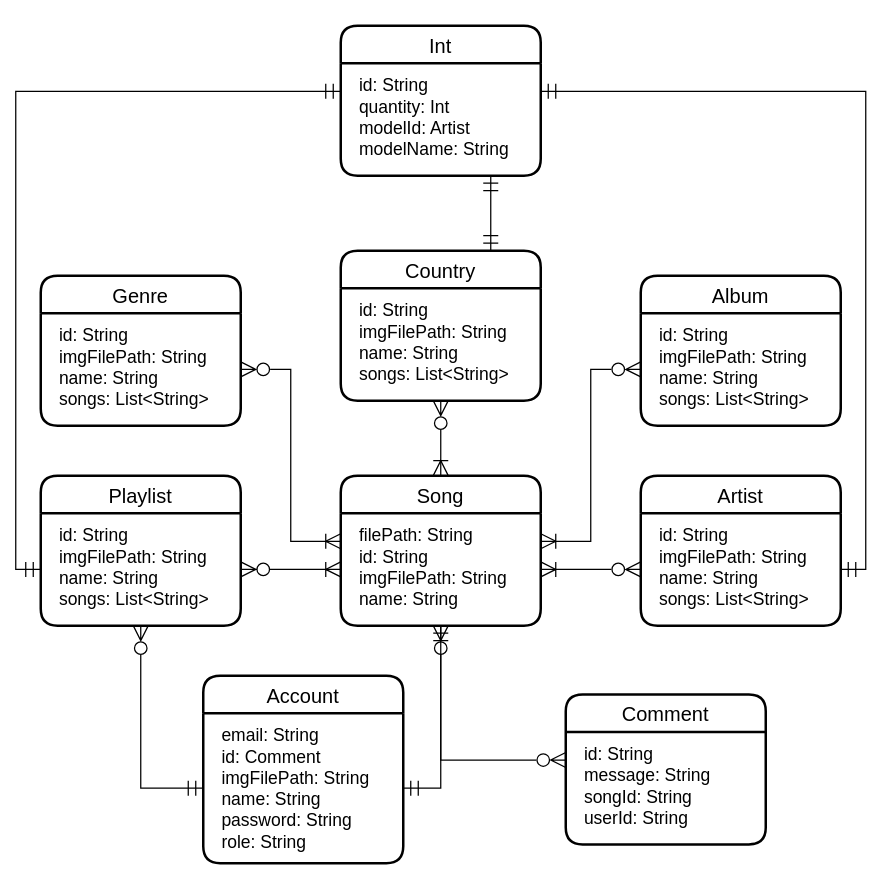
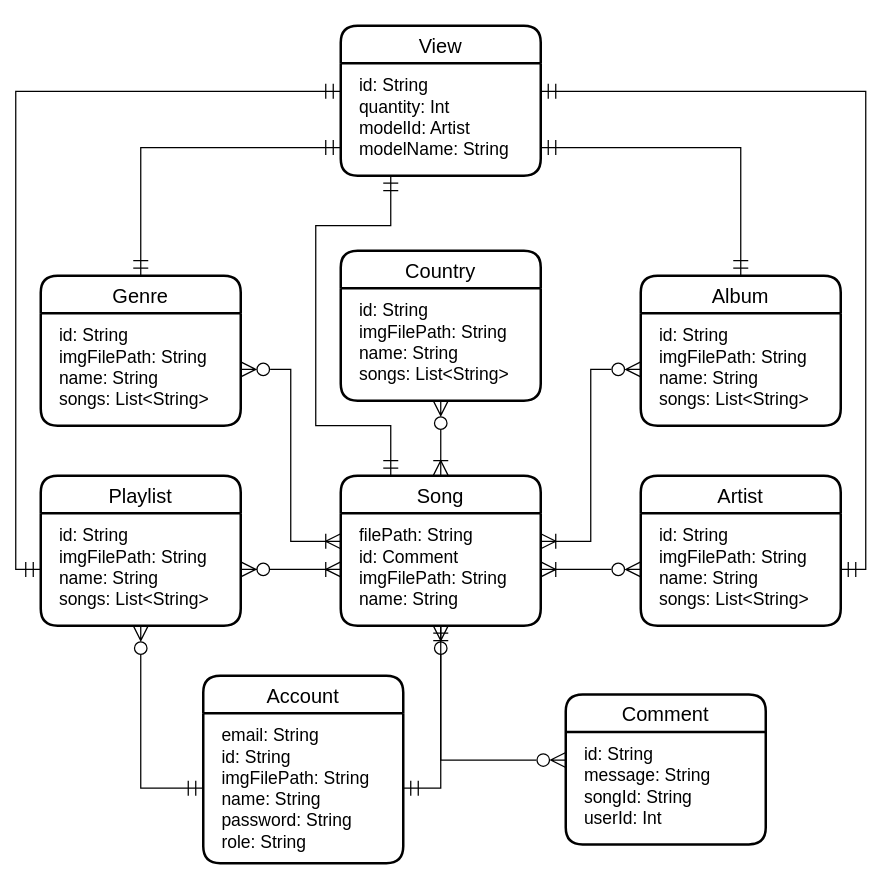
- <mxCell id="15" value="Int" style="swimlane;childLayout=stackLayout;horizontal=1;startSize=30;horizontalStack=0;rounded=1;fontSize=16;fontStyle=0;strokeWidth=2;resizeParent=0;resizeLast=1;shadow=0;dashed=0;align=center;" vertex="1" parent="1"><mxGeometry x="260" y="20" width="160" height="120" as="geometry"><mxRectangle x="140" y="100" width="80" height="30" as="alternateBounds" /></mxGeometry></mxCell>
+ <mxCell id="15" value="View" style="swimlane;childLayout=stackLayout;horizontal=1;startSize=30;horizontalStack=0;rounded=1;fontSize=16;fontStyle=0;strokeWidth=2;resizeParent=0;resizeLast=1;shadow=0;dashed=0;align=center;" vertex="1" parent="1"><mxGeometry x="260" y="20" width="160" height="120" as="geometry"><mxRectangle x="140" y="100" width="80" height="30" as="alternateBounds" /></mxGeometry></mxCell>
+ <mxCell id="28" style="edgeStyle=orthogonalEdgeStyle;rounded=0;jumpSize=6;orthogonalLoop=1;jettySize=auto;html=1;exitX=0;exitY=0.75;exitDx=0;exitDy=0;entryX=0.5;entryY=0;entryDx=0;entryDy=0;fontSize=12;startArrow=ERmandOne;startFill=0;endArrow=ERmandOne;endFill=0;startSize=10;endSize=10;" edge="1" parent="1" source="16" target="2"><mxGeometry relative="1" as="geometry" /></mxCell>
+ <mxCell id="30" style="edgeStyle=orthogonalEdgeStyle;rounded=0;jumpSize=6;orthogonalLoop=1;jettySize=auto;html=1;exitX=1;exitY=0.75;exitDx=0;exitDy=0;entryX=0.5;entryY=0;entryDx=0;entryDy=0;fontSize=12;startArrow=ERmandOne;startFill=0;endArrow=ERmandOne;endFill=0;startSize=10;endSize=10;" edge="1" parent="1" source="16" target="10"><mxGeometry relative="1" as="geometry" /></mxCell>
- <mxCell id="32" style="edgeStyle=orthogonalEdgeStyle;rounded=0;jumpSize=6;orthogonalLoop=1;jettySize=auto;html=1;exitX=0.75;exitY=1;exitDx=0;exitDy=0;entryX=0.75;entryY=0;entryDx=0;entryDy=0;fontSize=12;startArrow=ERmandOne;startFill=0;endArrow=ERmandOne;endFill=0;startSize=10;endSize=10;" edge="1" parent="1" source="16" target="4"><mxGeometry relative="1" as="geometry" /></mxCell>
+ <mxCell id="33" style="edgeStyle=orthogonalEdgeStyle;rounded=0;jumpSize=6;orthogonalLoop=1;jettySize=auto;html=1;exitX=0.25;exitY=1;exitDx=0;exitDy=0;entryX=0.25;entryY=0;entryDx=0;entryDy=0;fontSize=12;startArrow=ERmandOne;startFill=0;endArrow=ERmandOne;endFill=0;startSize=10;endSize=10;" edge="1" parent="1" source="16" target="13"><mxGeometry relative="1" as="geometry"><Array as="points"><mxPoint x="300" y="180" /><mxPoint x="240" y="180" /><mxPoint x="240" y="340" /><mxPoint x="300" y="340" /></Array></mxGeometry></mxCell>
- <mxCell id="14" value="filePath: String&#10;id: String&#10;imgFilePath: String&#10;name: String" style="align=left;strokeColor=none;fillColor=none;spacingLeft=10;fontSize=14;verticalAlign=top;resizable=0;rotatable=0;part=1;spacing=5;" vertex="1" parent="13"><mxGeometry y="30" width="160" height="90" as="geometry" /></mxCell>
+ <mxCell id="14" value="filePath: String&#10;id: Comment&#10;imgFilePath: String&#10;name: String" style="align=left;strokeColor=none;fillColor=none;spacingLeft=10;fontSize=14;verticalAlign=top;resizable=0;rotatable=0;part=1;spacing=5;" vertex="1" parent="13"><mxGeometry y="30" width="160" height="90" as="geometry" /></mxCell>
- <mxCell id="21" value="email: String&#10;id: Comment&#10;imgFilePath: String&#10;name: String&#10;password: String&#10;role: String" style="align=left;strokeColor=none;fillColor=none;spacingLeft=10;fontSize=14;verticalAlign=top;resizable=0;rotatable=0;part=1;spacing=5;" vertex="1" parent="20"><mxGeometry y="30" width="160" height="120" as="geometry" /></mxCell>
+ <mxCell id="21" value="email: String&#10;id: String&#10;imgFilePath: String&#10;name: String&#10;password: String&#10;role: String" style="align=left;strokeColor=none;fillColor=none;spacingLeft=10;fontSize=14;verticalAlign=top;resizable=0;rotatable=0;part=1;spacing=5;" vertex="1" parent="20"><mxGeometry y="30" width="160" height="120" as="geometry" /></mxCell>
- <mxCell id="18" value="id: String&#10;message: String&#10;songId: String&#10;userId: String" style="align=left;strokeColor=none;fillColor=none;spacingLeft=10;fontSize=14;verticalAlign=top;resizable=0;rotatable=0;part=1;spacing=5;" vertex="1" parent="17"><mxGeometry y="30" width="160" height="90" as="geometry" /></mxCell>
+ <mxCell id="18" value="id: String&#10;message: String&#10;songId: String&#10;userId: Int" style="align=left;strokeColor=none;fillColor=none;spacingLeft=10;fontSize=14;verticalAlign=top;resizable=0;rotatable=0;part=1;spacing=5;" vertex="1" parent="17"><mxGeometry y="30" width="160" height="90" as="geometry" /></mxCell>
